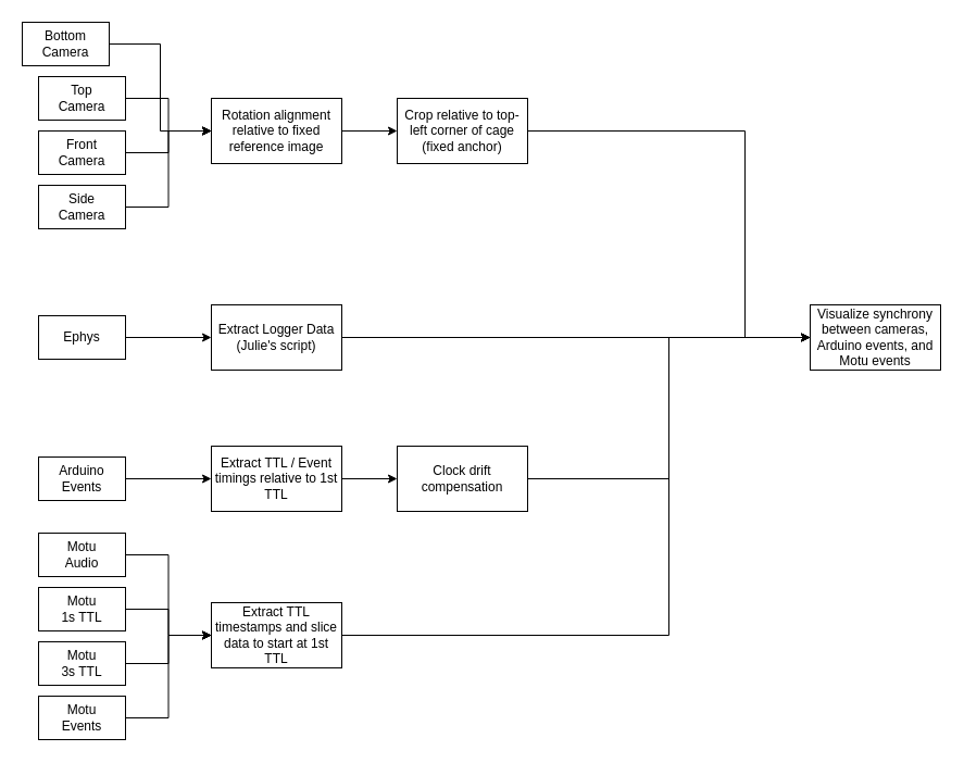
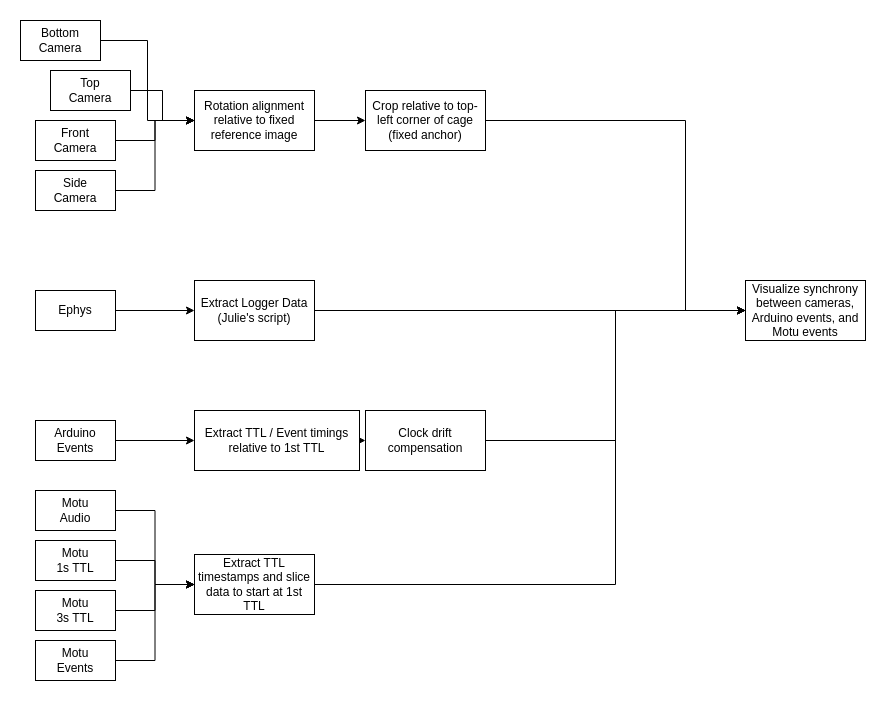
- <mxCell id="5" value="Top&lt;br&gt;Camera" style="rounded=0;whiteSpace=wrap;html=1;" vertex="1" parent="1"><mxGeometry x="35" y="70" width="80" height="40" as="geometry" /></mxCell>
+ <mxCell id="5" value="Top&lt;br&gt;Camera" style="rounded=0;whiteSpace=wrap;html=1;" vertex="1" parent="1"><mxGeometry x="50" y="70" width="80" height="40" as="geometry" /></mxCell>
- <mxCell id="27" value="Extract TTL / Event timings relative to 1st TTL" style="rounded=0;whiteSpace=wrap;html=1;" vertex="1" parent="1"><mxGeometry x="194" y="410" width="120" height="60" as="geometry" /></mxCell>
+ <mxCell id="27" value="Extract TTL / Event timings relative to 1st TTL" style="rounded=0;whiteSpace=wrap;html=1;" vertex="1" parent="1"><mxGeometry x="194" y="410" width="165" height="60" as="geometry" /></mxCell>
